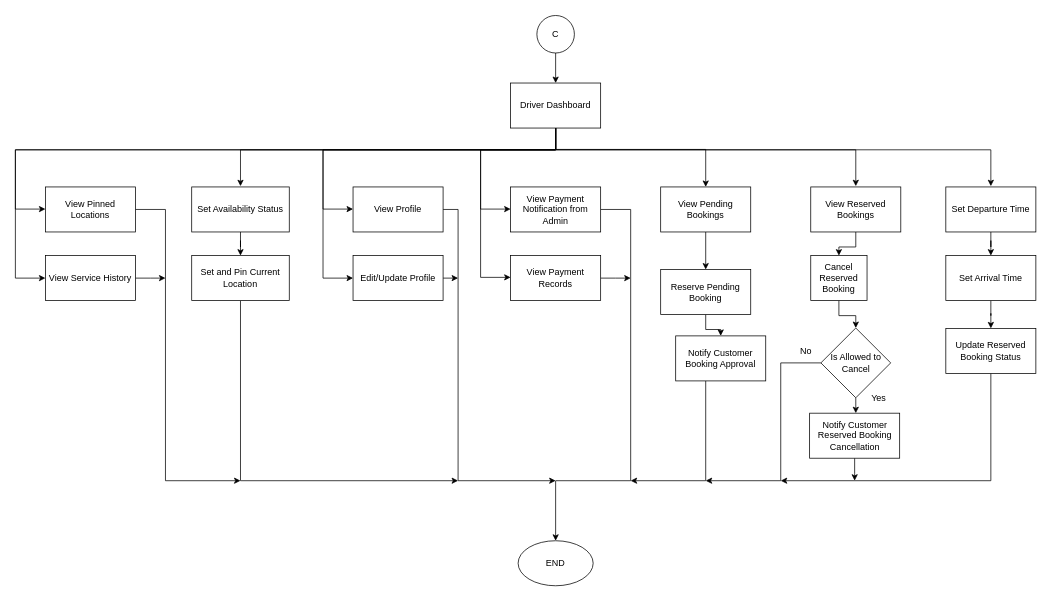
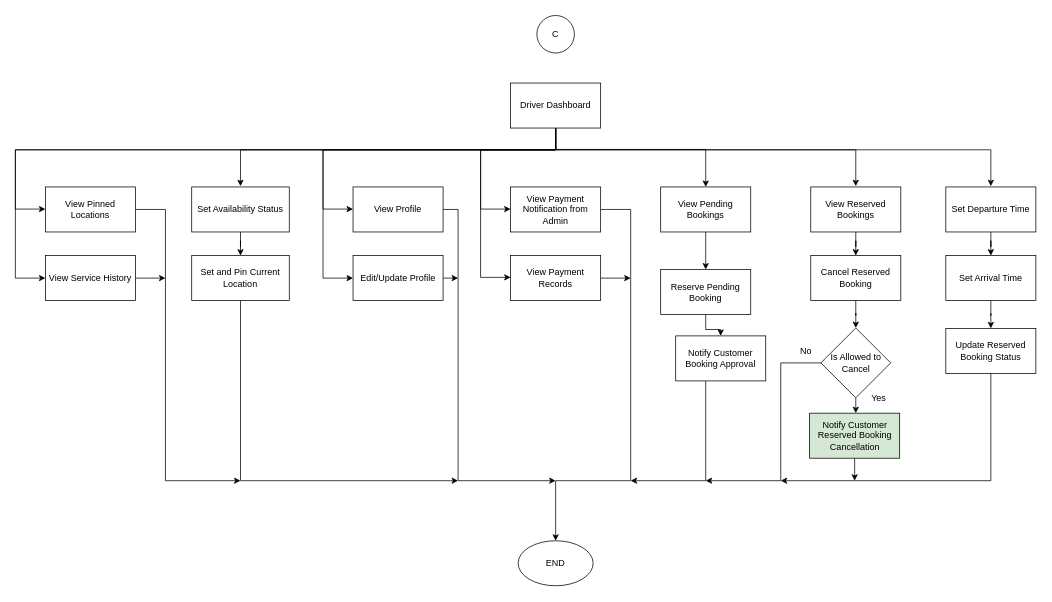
- <mxCell id="45" style="edgeStyle=orthogonalEdgeStyle;rounded=0;orthogonalLoop=1;jettySize=auto;html=1;" parent="1" source="46" target="12" edge="1"><mxGeometry relative="1" as="geometry" /></mxCell>
- <mxCell id="28" value="Cancel Reserved Booking&lt;br&gt;" style="rounded=0;whiteSpace=wrap;html=1;fontFamily=Helvetica;fontSize=12;fontColor=#000000;align=center;strokeColor=#000000;fillColor=#ffffff;" parent="1" vertex="1"><mxGeometry x="1080" y="340" width="75" height="60" as="geometry" /></mxCell>
+ <mxCell id="28" value="Cancel Reserved Booking&lt;br&gt;" style="rounded=0;whiteSpace=wrap;html=1;fontFamily=Helvetica;fontSize=12;fontColor=#000000;align=center;strokeColor=#000000;fillColor=#ffffff;" parent="1" vertex="1"><mxGeometry x="1080" y="340" width="120" height="60" as="geometry" /></mxCell>
- <mxCell id="30" value="Notify Customer Reserved Booking Cancellation&lt;br&gt;" style="whiteSpace=wrap;html=1;aspect=fixed;fontFamily=Helvetica;fontSize=12;fontColor=#000000;align=center;strokeColor=#000000;fillColor=#ffffff;" parent="1" vertex="1"><mxGeometry x="1078.5" y="550" width="120" height="60" as="geometry" /></mxCell>
+ <mxCell id="30" value="Notify Customer Reserved Booking Cancellation&lt;br&gt;" style="whiteSpace=wrap;html=1;aspect=fixed;fontFamily=Helvetica;fontSize=12;fontColor=#000000;align=center;strokeColor=#000000;fillColor=#d5e8d4;" parent="1" vertex="1"><mxGeometry x="1078.5" y="550" width="120" height="60" as="geometry" /></mxCell>
